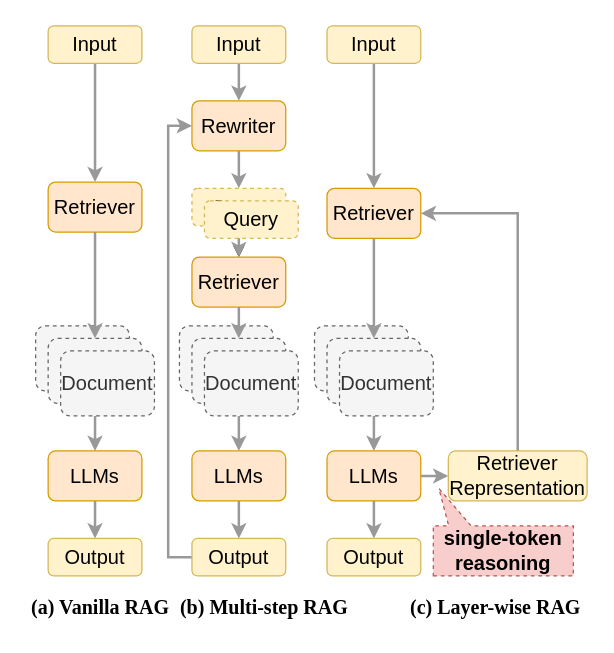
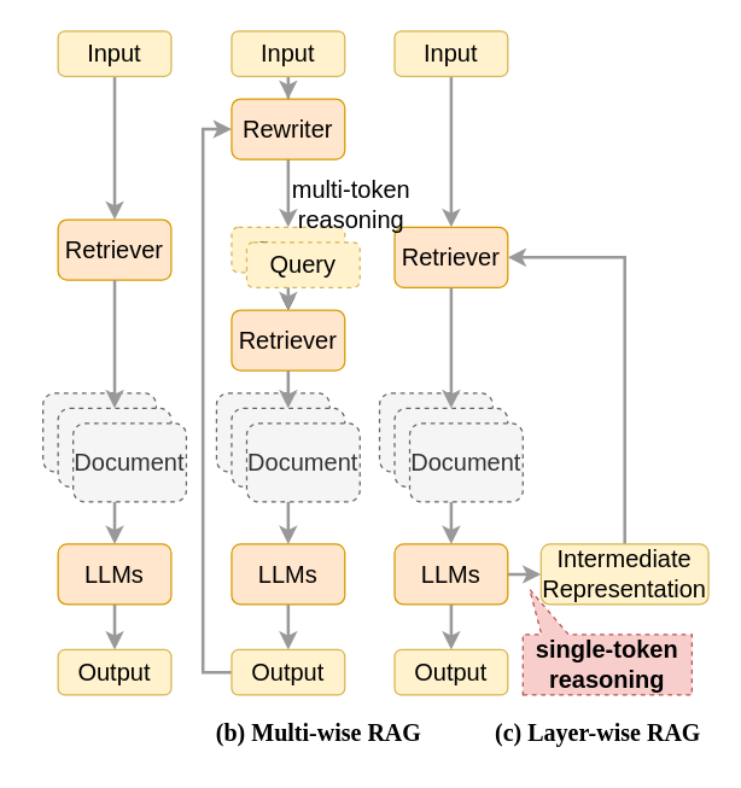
- <mxCell id="16" value="Rewriter" style="rounded=1;whiteSpace=wrap;html=1;fontSize=16;fillColor=#ffe6cc;strokeColor=#d79b00;" parent="1" vertex="1"><mxGeometry x="153" y="80" width="75" height="40" as="geometry" /></mxCell>
+ <mxCell id="16" value="Rewriter" style="rounded=1;whiteSpace=wrap;html=1;fontSize=16;fillColor=#ffe6cc;strokeColor=#d79b00;" parent="1" vertex="1"><mxGeometry x="153" y="65" width="75" height="40" as="geometry" /></mxCell>
+ <mxCell id="47" value="multi-token reasoning" style="text;html=1;align=center;verticalAlign=middle;whiteSpace=wrap;rounded=0;fontSize=16;" parent="1" vertex="1"><mxGeometry x="191" y="120" width="83" height="30" as="geometry" /></mxCell>
- <mxCell id="43" value="Retriever&lt;div&gt;Representation&lt;/div&gt;" style="rounded=1;whiteSpace=wrap;html=1;fontSize=16;fillColor=#fff2cc;strokeColor=#d6b656;" parent="1" vertex="1"><mxGeometry x="358" y="360" width="111" height="40" as="geometry" /></mxCell>
+ <mxCell id="43" value="Intermediate&lt;div&gt;Representation&lt;/div&gt;" style="rounded=1;whiteSpace=wrap;html=1;fontSize=16;fillColor=#fff2cc;strokeColor=#d6b656;" parent="1" vertex="1"><mxGeometry x="358" y="360" width="111" height="40" as="geometry" /></mxCell>
- <mxCell id="44" value="(a) Vanilla RAG" style="text;html=1;align=center;verticalAlign=middle;whiteSpace=wrap;rounded=0;fontSize=16;fontFamily=Times New Roman;fontStyle=1" parent="1" vertex="1"><mxGeometry x="20.5" y="470" width="117.5" height="30" as="geometry" /></mxCell>
- <mxCell id="45" value="(b) Multi-step RAG" style="text;html=1;align=center;verticalAlign=middle;whiteSpace=wrap;rounded=0;fontSize=16;fontFamily=Times New Roman;fontStyle=1" parent="1" vertex="1"><mxGeometry x="138" y="470" width="145.5" height="30" as="geometry" /></mxCell>
+ <mxCell id="45" value="(b) Multi-wise RAG" style="text;html=1;align=center;verticalAlign=middle;whiteSpace=wrap;rounded=0;fontSize=16;fontFamily=Times New Roman;fontStyle=1" parent="1" vertex="1"><mxGeometry x="138" y="470" width="145.5" height="30" as="geometry" /></mxCell>
